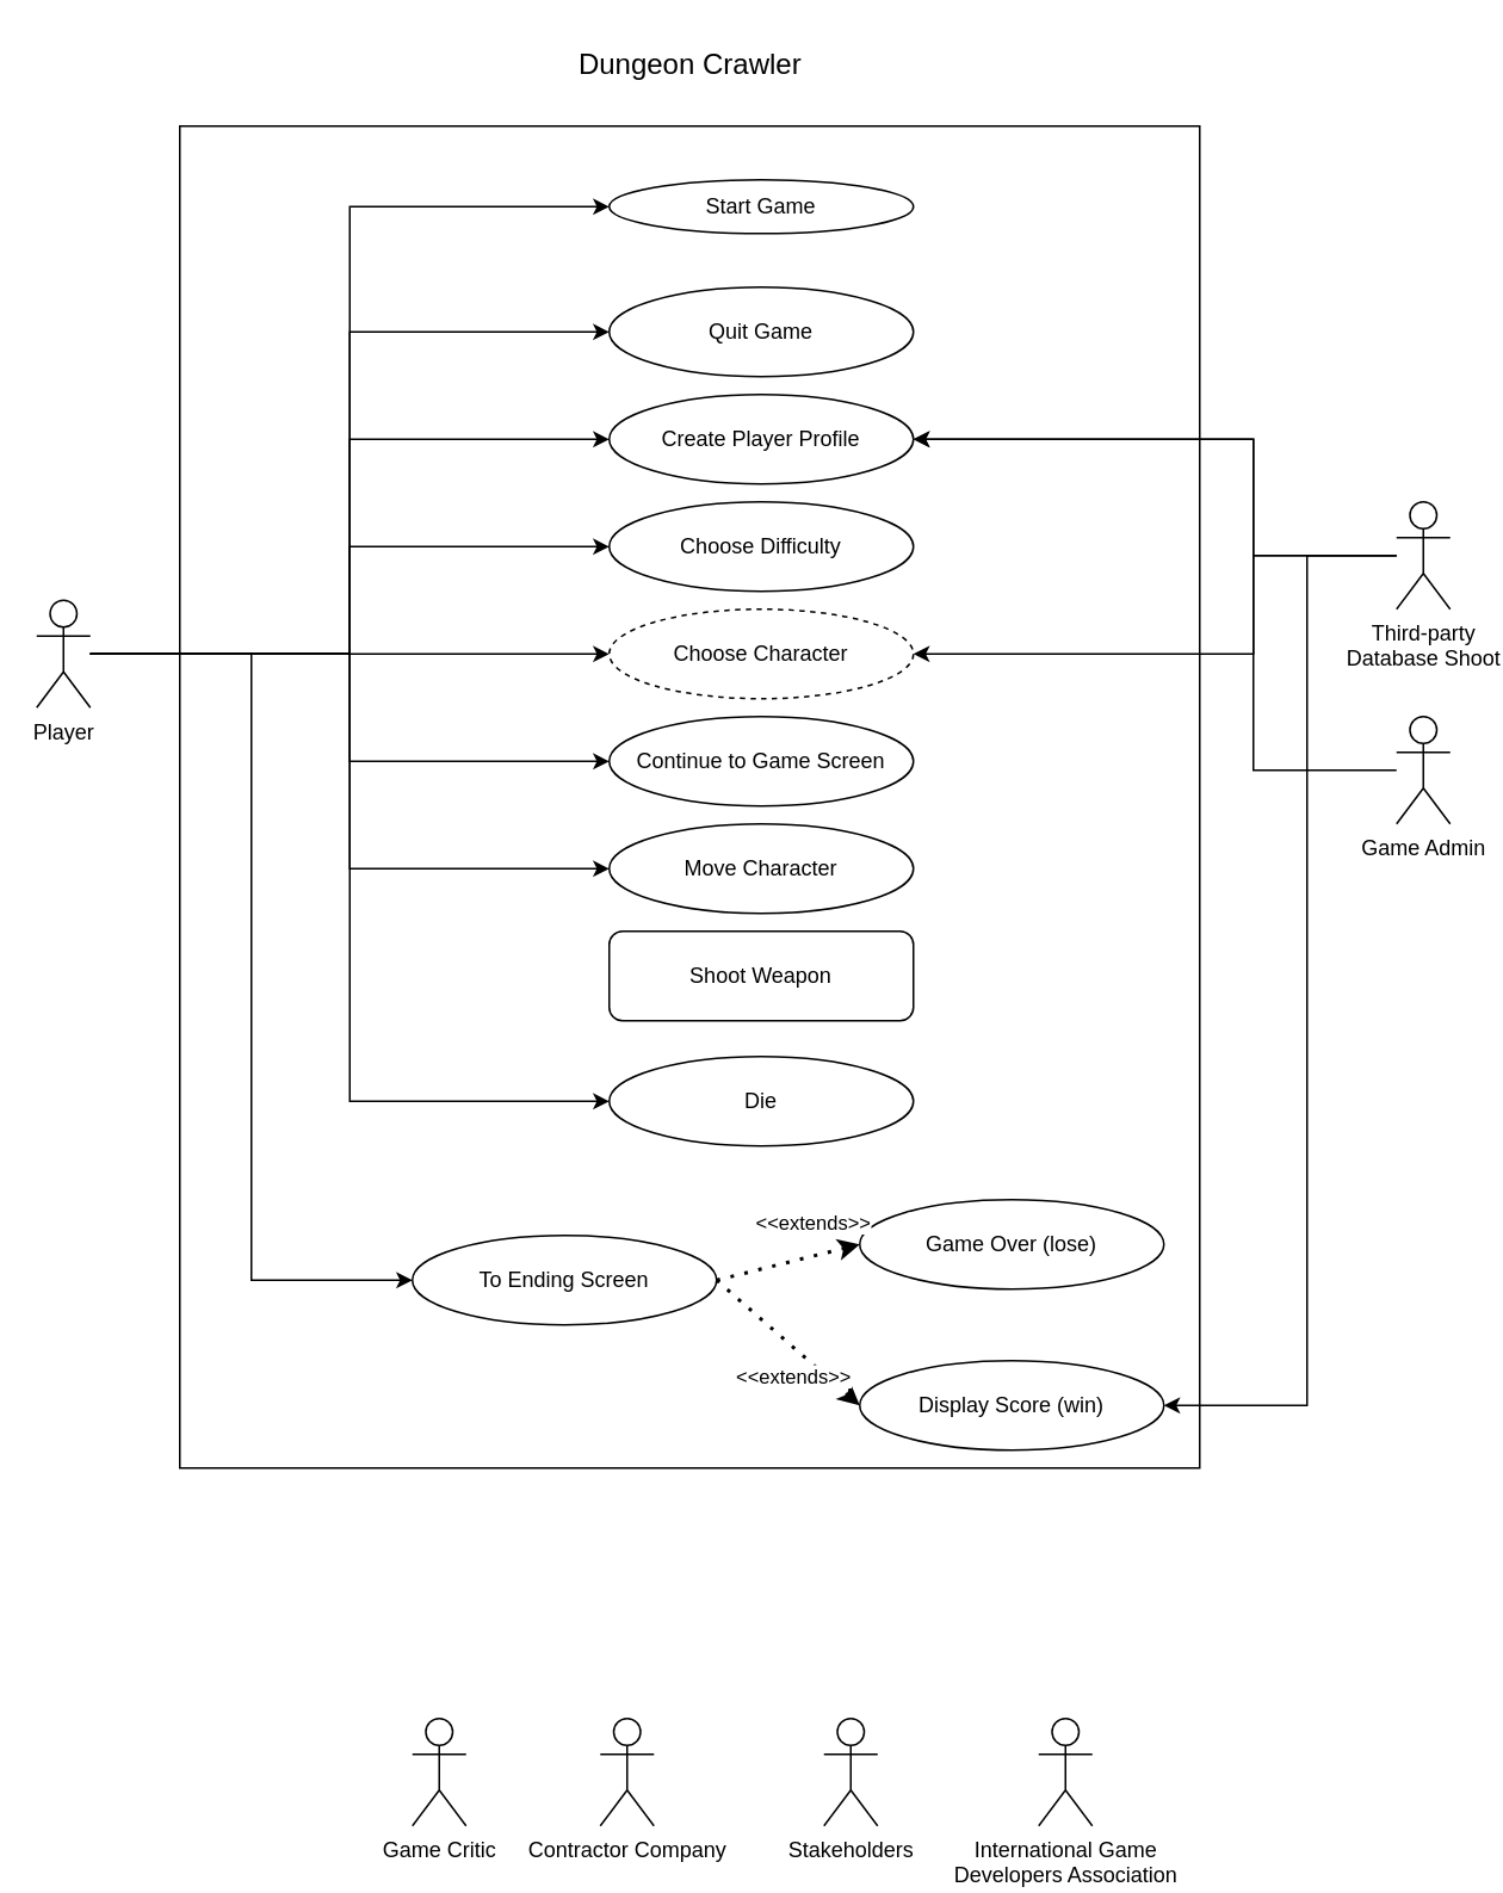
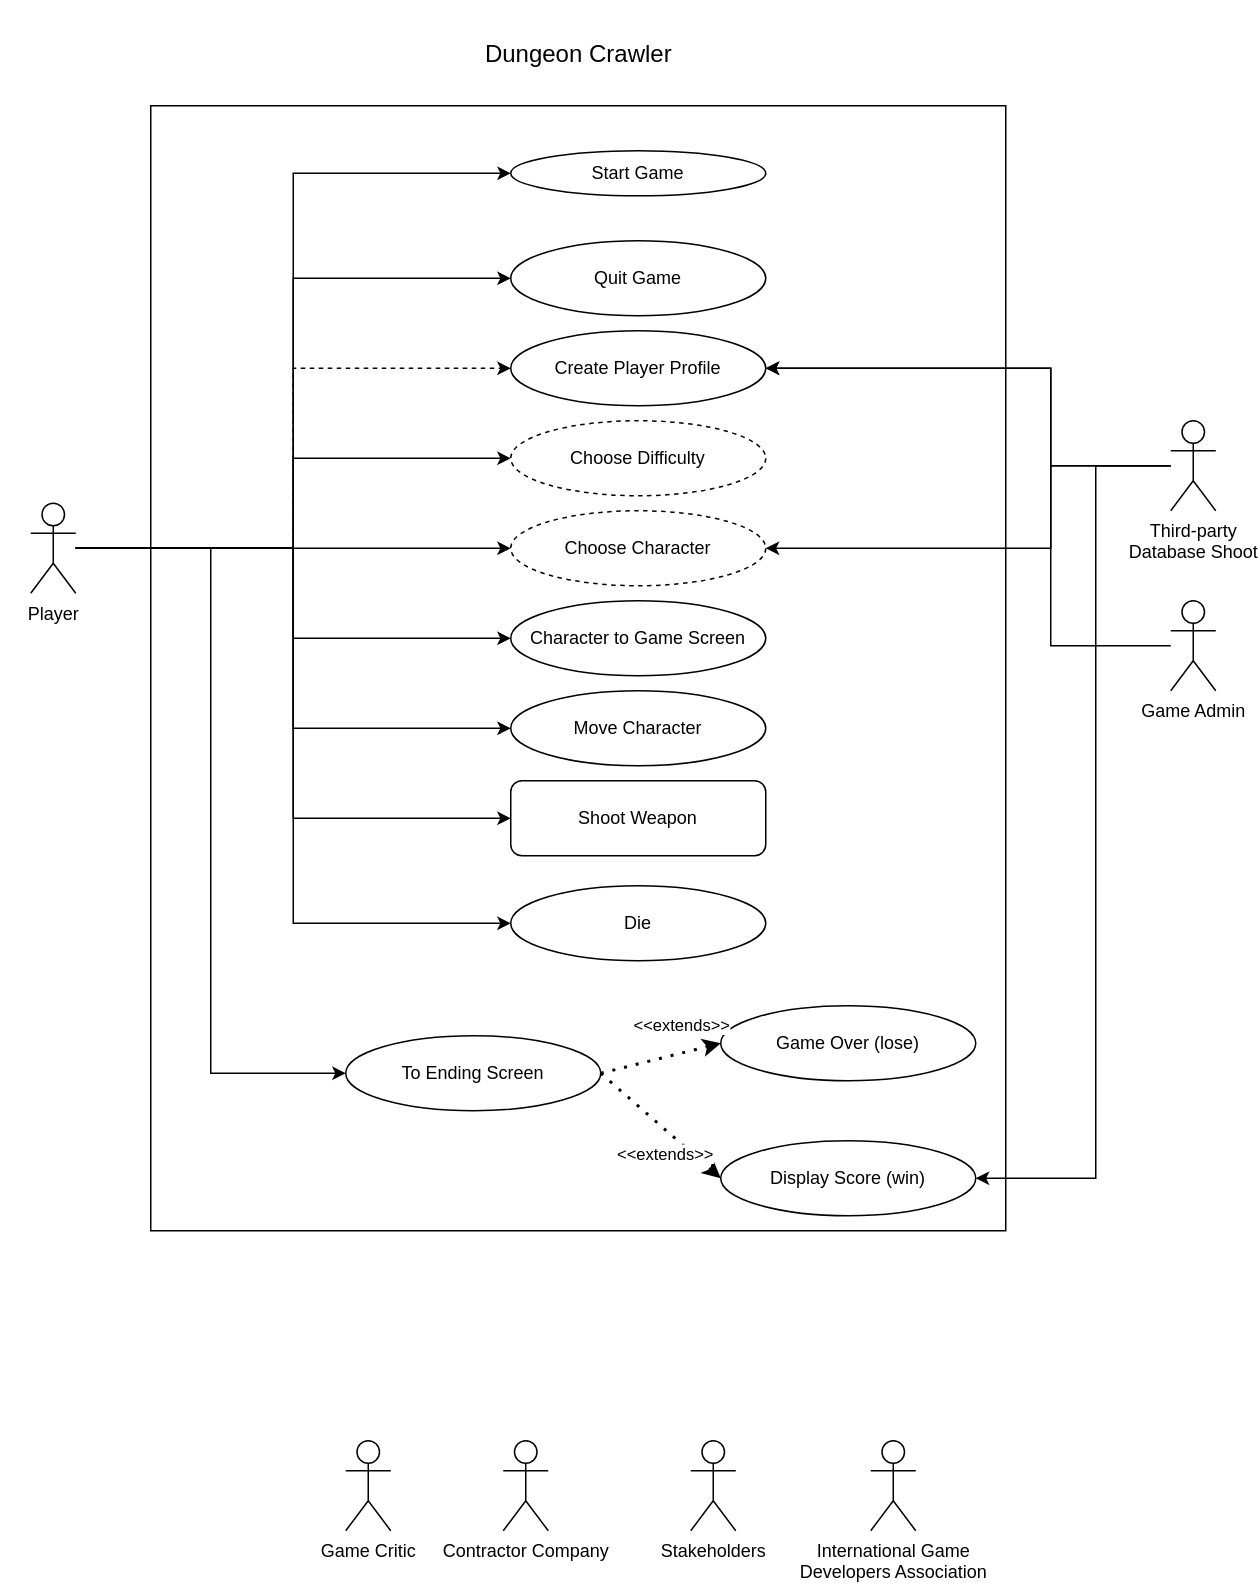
- <mxCell id="4" style="edgeStyle=orthogonalEdgeStyle;rounded=0;orthogonalLoop=1;jettySize=auto;html=1;entryX=0;entryY=0.5;entryDx=0;entryDy=0;" parent="1" source="12" target="22" edge="1"><mxGeometry relative="1" as="geometry" /></mxCell>
+ <mxCell id="4" style="edgeStyle=orthogonalEdgeStyle;rounded=0;orthogonalLoop=1;jettySize=auto;html=1;entryX=0;entryY=0.5;entryDx=0;entryDy=0;dashed=1;" parent="1" source="12" target="22" edge="1"><mxGeometry relative="1" as="geometry" /></mxCell>
- <mxCell id="34" value="Choose Difficulty" style="ellipse;whiteSpace=wrap;html=1;" parent="1" vertex="1"><mxGeometry x="340" y="280" width="170" height="50" as="geometry" /></mxCell>
+ <mxCell id="34" value="Choose Difficulty" style="ellipse;whiteSpace=wrap;html=1;dashed=1;" parent="1" vertex="1"><mxGeometry x="340" y="280" width="170" height="50" as="geometry" /></mxCell>
- <mxCell id="28" value="Continue to Game Screen" style="ellipse;whiteSpace=wrap;html=1;" parent="1" vertex="1"><mxGeometry x="340" y="400" width="170" height="50" as="geometry" /></mxCell>
+ <mxCell id="28" value="Character to Game Screen" style="ellipse;whiteSpace=wrap;html=1;" parent="1" vertex="1"><mxGeometry x="340" y="400" width="170" height="50" as="geometry" /></mxCell>
+ <mxCell id="9" style="edgeStyle=orthogonalEdgeStyle;rounded=0;orthogonalLoop=1;jettySize=auto;html=1;entryX=0;entryY=0.5;entryDx=0;entryDy=0;" parent="1" source="12" target="35" edge="1"><mxGeometry relative="1" as="geometry" /></mxCell>
